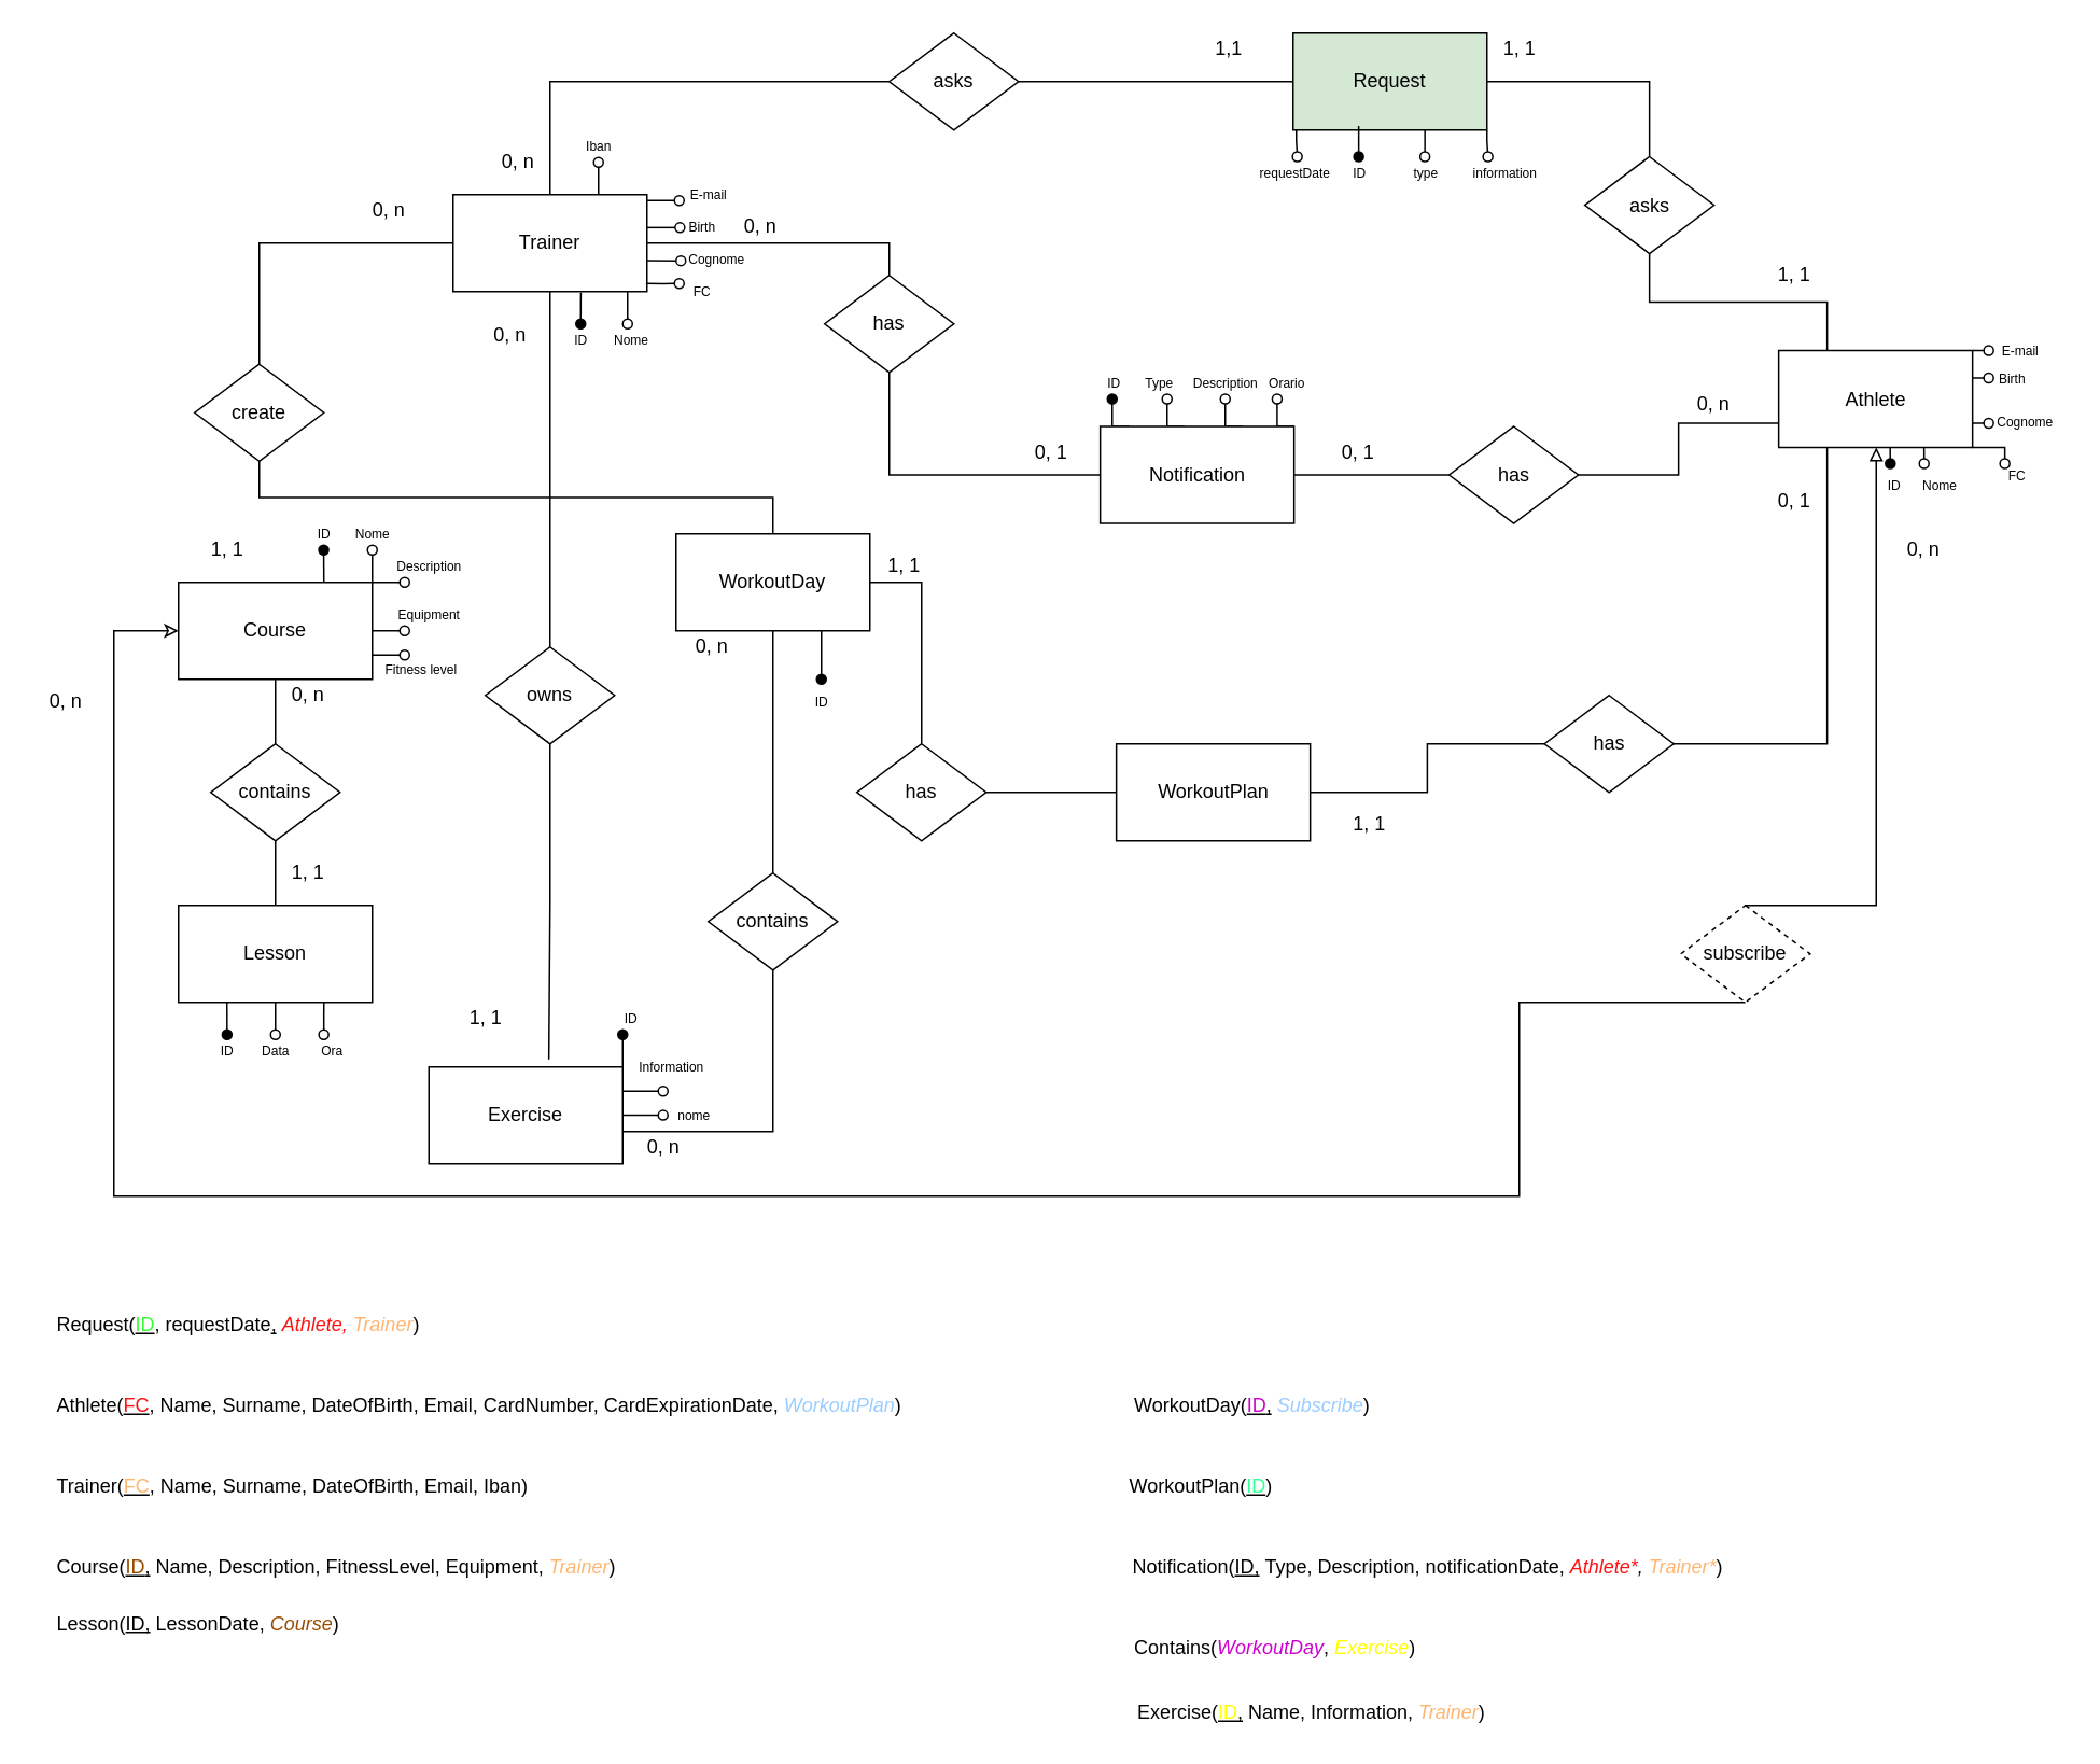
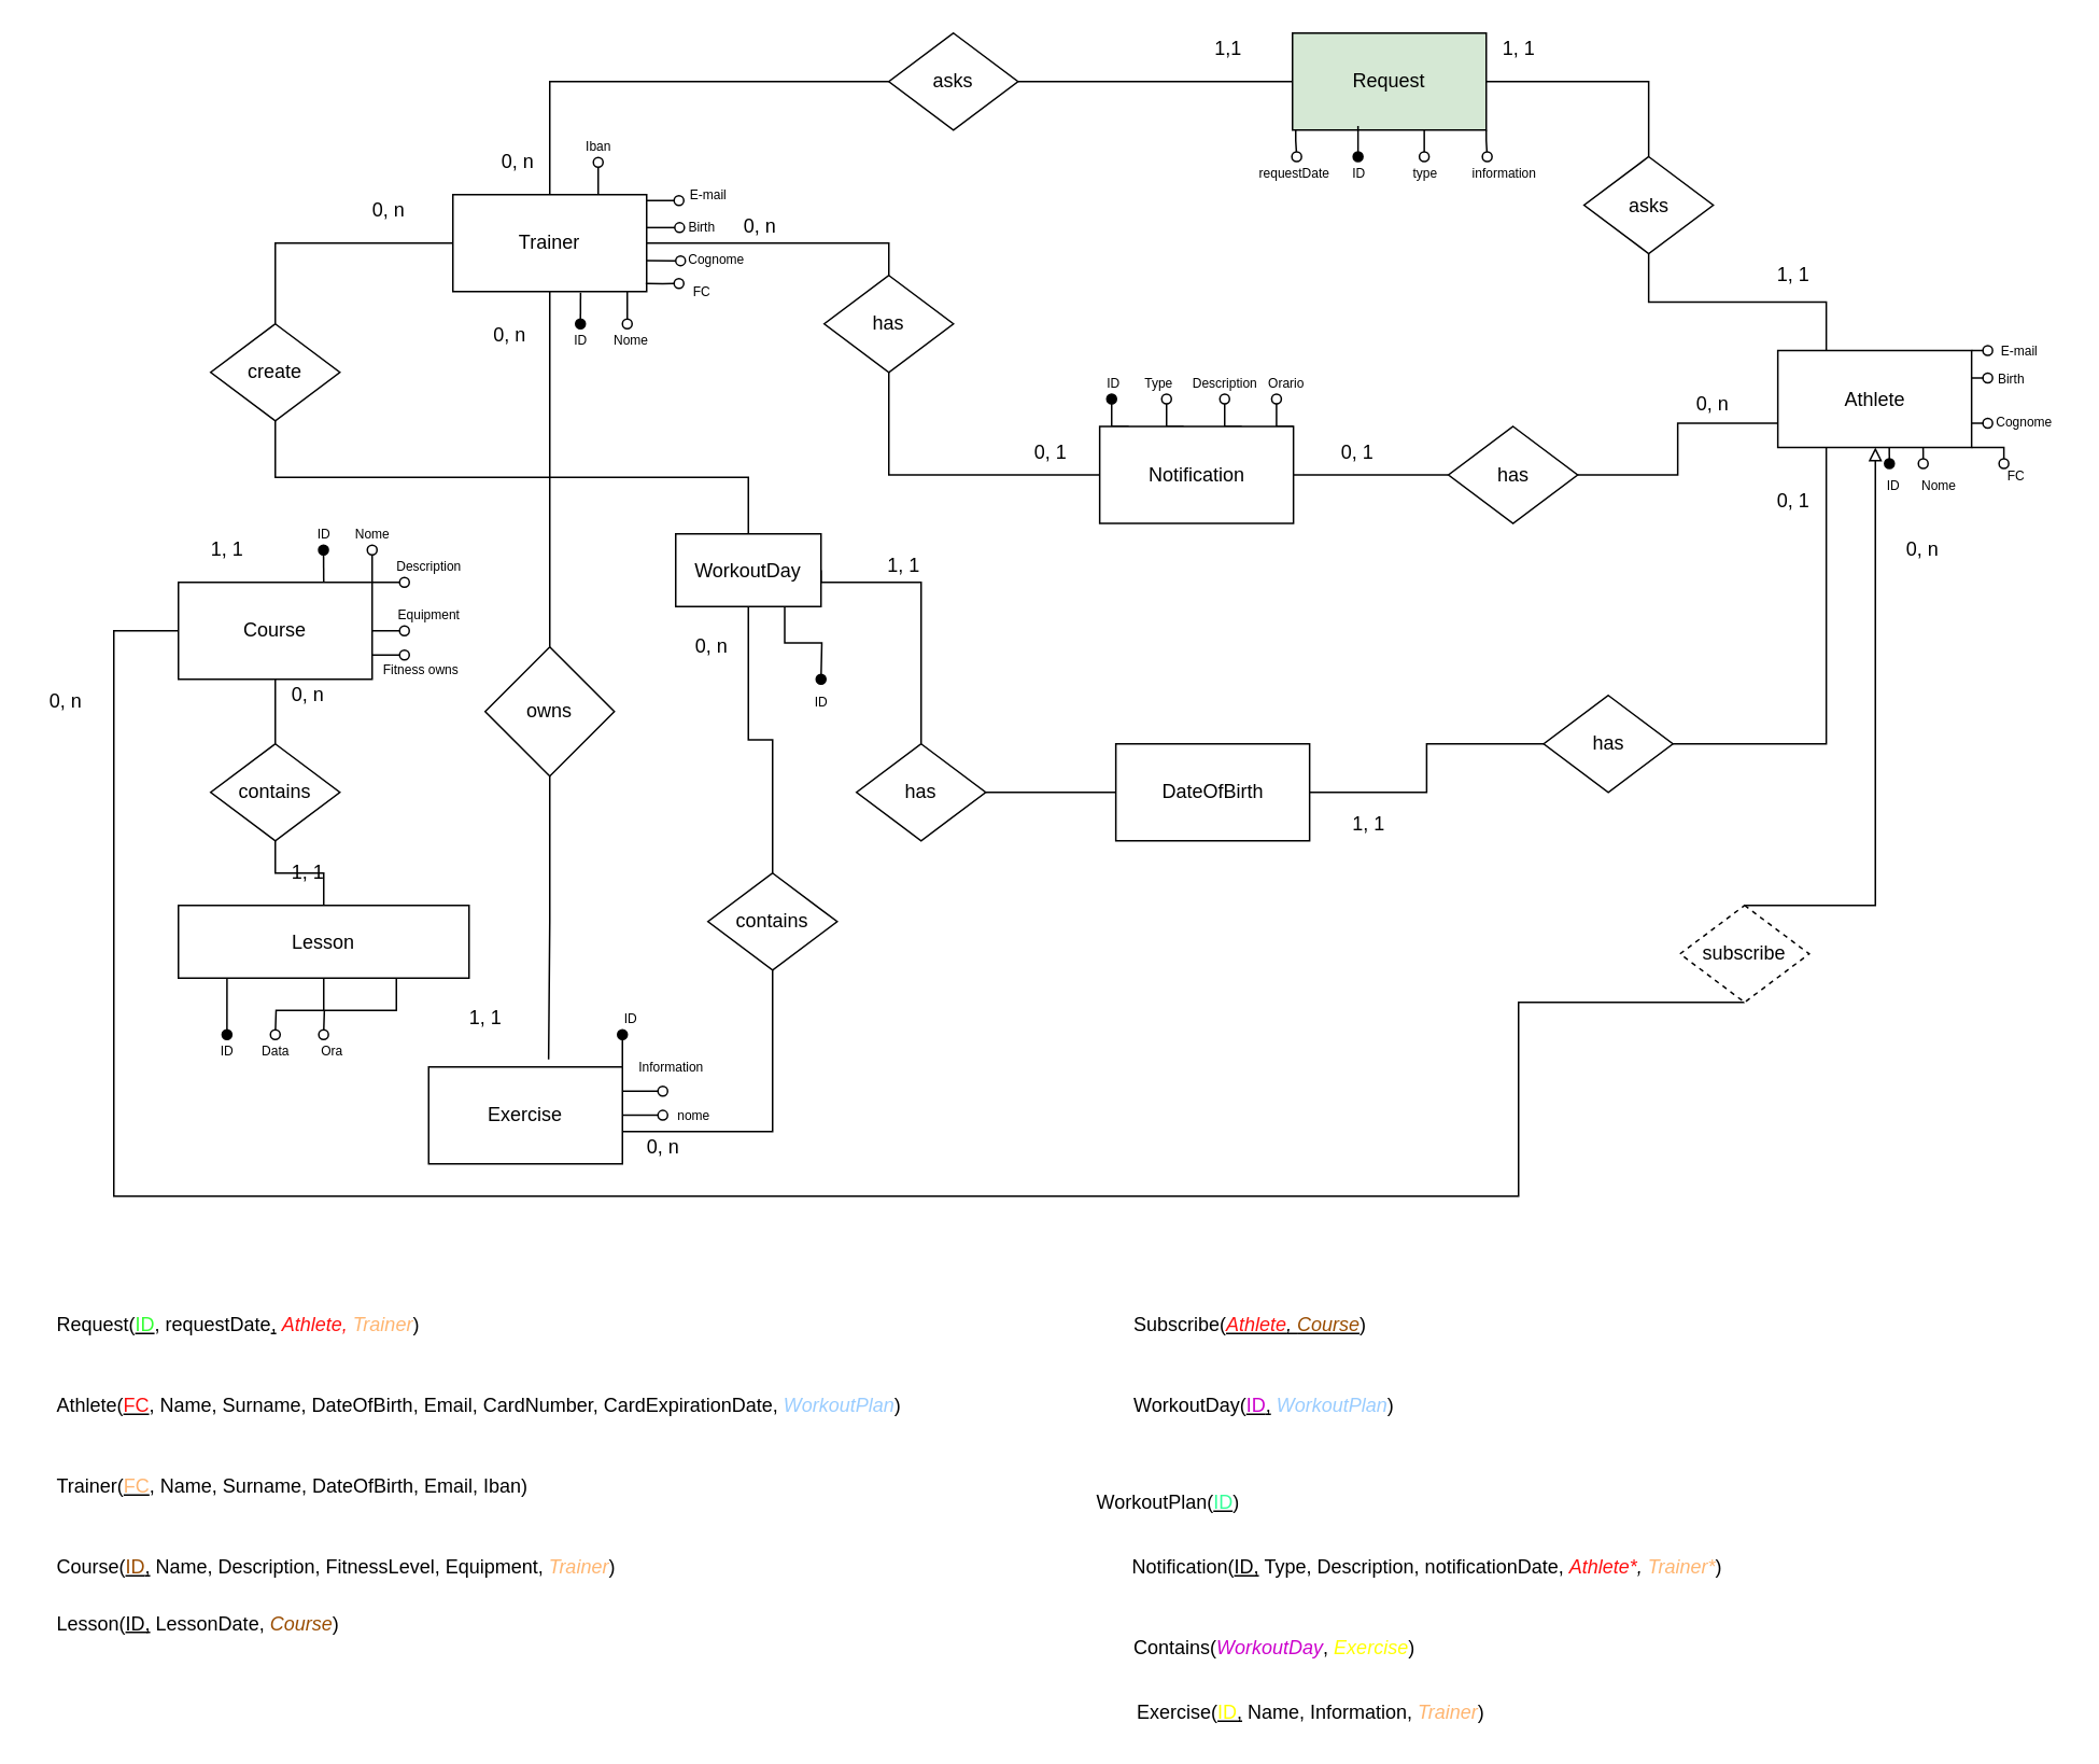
- <mxCell id="26" value="create" style="rhombus;whiteSpace=wrap;html=1;" parent="1" vertex="1"><mxGeometry x="120" y="225" width="80" height="60" as="geometry" /></mxCell>
+ <mxCell id="26" value="create" style="rhombus;whiteSpace=wrap;html=1;" parent="1" vertex="1"><mxGeometry x="130" y="200" width="80" height="60" as="geometry" /></mxCell>
- <mxCell id="17" value="WorkoutDay" style="rounded=0;whiteSpace=wrap;html=1;" parent="1" vertex="1"><mxGeometry x="418" y="330" width="120" height="60" as="geometry" /></mxCell>
+ <mxCell id="17" value="WorkoutDay" style="rounded=0;whiteSpace=wrap;html=1;" parent="1" vertex="1"><mxGeometry x="418" y="330" width="90" height="45" as="geometry" /></mxCell>
- <mxCell id="40" style="edgeStyle=orthogonalEdgeStyle;rounded=0;orthogonalLoop=1;jettySize=auto;html=1;exitX=0.5;exitY=1;exitDx=0;exitDy=0;entryX=0;entryY=0.5;entryDx=0;entryDy=0;endArrow=classic;endFill=0;fillColor=#000000;" parent="1" source="42" target="24" edge="1"><mxGeometry relative="1" as="geometry"><Array as="points"><mxPoint x="940" y="740" /><mxPoint x="70" y="740" /><mxPoint x="70" y="390" /></Array></mxGeometry></mxCell>
+ <mxCell id="40" style="edgeStyle=orthogonalEdgeStyle;rounded=0;orthogonalLoop=1;jettySize=auto;html=1;exitX=0.5;exitY=1;exitDx=0;exitDy=0;entryX=0;entryY=0.5;entryDx=0;entryDy=0;endArrow=none;endFill=0;fillColor=#000000;" parent="1" source="42" target="24" edge="1"><mxGeometry relative="1" as="geometry"><Array as="points"><mxPoint x="940" y="740" /><mxPoint x="70" y="740" /><mxPoint x="70" y="390" /></Array></mxGeometry></mxCell>
- <mxCell id="87" value="Fitness level" style="text;html=1;align=center;verticalAlign=middle;resizable=0;points=[];autosize=1;strokeColor=none;fillColor=none;fontSize=8;" parent="1" vertex="1"><mxGeometry x="230" y="404" width="60" height="20" as="geometry" /></mxCell>
+ <mxCell id="87" value="Fitness owns" style="text;html=1;align=center;verticalAlign=middle;resizable=0;points=[];autosize=1;strokeColor=none;fillColor=none;fontSize=8;" parent="1" vertex="1"><mxGeometry x="230" y="404" width="60" height="20" as="geometry" /></mxCell>
- <mxCell id="113" value="owns" style="rhombus;whiteSpace=wrap;html=1;" parent="1" vertex="1"><mxGeometry x="300" y="400" width="80" height="60" as="geometry" /></mxCell>
+ <mxCell id="113" value="owns" style="rhombus;whiteSpace=wrap;html=1;" parent="1" vertex="1"><mxGeometry x="300" y="400" width="80" height="80" as="geometry" /></mxCell>
- <mxCell id="106" value="WorkoutPlan" style="rounded=0;whiteSpace=wrap;html=1;" parent="1" vertex="1"><mxGeometry x="690.6" y="460" width="120" height="60" as="geometry" /></mxCell>
+ <mxCell id="106" value="DateOfBirth" style="rounded=0;whiteSpace=wrap;html=1;" parent="1" vertex="1"><mxGeometry x="690.6" y="460" width="120" height="60" as="geometry" /></mxCell>
- <mxCell id="37" value="Lesson" style="rounded=0;whiteSpace=wrap;html=1;" parent="1" vertex="1"><mxGeometry x="110" y="560" width="120" height="60" as="geometry" /></mxCell>
+ <mxCell id="37" value="Lesson" style="rounded=0;whiteSpace=wrap;html=1;" parent="1" vertex="1"><mxGeometry x="110" y="560" width="180" height="45" as="geometry" /></mxCell>
+ <mxCell id="138" value="&lt;span style=&quot;font-size: 12px;&quot;&gt;Subscribe(&lt;u style=&quot;font-size: 12px;&quot;&gt;&lt;i style=&quot;font-size: 12px;&quot;&gt;&lt;font color=&quot;#ff0f0f&quot; style=&quot;font-size: 12px;&quot;&gt;Athlete&lt;/font&gt;, &lt;font color=&quot;#994c00&quot; style=&quot;font-size: 12px;&quot;&gt;Course&lt;/font&gt;&lt;/i&gt;&lt;/u&gt;)&lt;/span&gt;" style="text;html=1;align=left;verticalAlign=middle;resizable=0;points=[];autosize=1;strokeColor=none;fillColor=none;fontSize=12;" parent="1" vertex="1"><mxGeometry x="700" y="810" width="160" height="20" as="geometry" /></mxCell>
- <mxCell id="103" value="&lt;font style=&quot;font-size: 12px&quot;&gt;WorkoutDay(&lt;u style=&quot;font-size: 12px&quot;&gt;&lt;font color=&quot;#cc00cc&quot; style=&quot;font-size: 12px&quot;&gt;ID&lt;/font&gt;&lt;/u&gt;&lt;u style=&quot;font-size: 12px&quot;&gt;,&lt;/u&gt;&amp;nbsp;&lt;i style=&quot;font-size: 12px&quot;&gt;&lt;font style=&quot;font-size: 12px&quot; color=&quot;#99ccff&quot;&gt;Subscribe&lt;/font&gt;&lt;/i&gt;)&amp;nbsp;&lt;/font&gt;" style="text;html=1;align=left;verticalAlign=middle;resizable=0;points=[];autosize=1;strokeColor=none;fillColor=none;fontSize=12;" parent="1" vertex="1"><mxGeometry x="700" y="860" width="180" height="20" as="geometry" /></mxCell>
+ <mxCell id="103" value="&lt;font style=&quot;font-size: 12px&quot;&gt;WorkoutDay(&lt;u style=&quot;font-size: 12px&quot;&gt;&lt;font color=&quot;#cc00cc&quot; style=&quot;font-size: 12px&quot;&gt;ID&lt;/font&gt;&lt;/u&gt;&lt;u style=&quot;font-size: 12px&quot;&gt;,&lt;/u&gt;&amp;nbsp;&lt;i style=&quot;font-size: 12px&quot;&gt;&lt;font style=&quot;font-size: 12px&quot; color=&quot;#99ccff&quot;&gt;WorkoutPlan&lt;/font&gt;&lt;/i&gt;)&amp;nbsp;&lt;/font&gt;" style="text;html=1;align=left;verticalAlign=middle;resizable=0;points=[];autosize=1;strokeColor=none;fillColor=none;fontSize=12;" parent="1" vertex="1"><mxGeometry x="700" y="860" width="180" height="20" as="geometry" /></mxCell>
- <mxCell id="96" value="&lt;font style=&quot;font-size: 12px;&quot;&gt;WorkoutPlan(&lt;u style=&quot;font-size: 12px;&quot;&gt;&lt;font color=&quot;#33ff99&quot; style=&quot;font-size: 12px;&quot;&gt;ID&lt;/font&gt;&lt;/u&gt;)&amp;nbsp;&lt;/font&gt;" style="text;html=1;align=left;verticalAlign=middle;resizable=0;points=[];autosize=1;strokeColor=none;fillColor=none;fontSize=12;" parent="1" vertex="1"><mxGeometry x="696.6" y="910" width="110" height="20" as="geometry" /></mxCell>
+ <mxCell id="96" value="&lt;font style=&quot;font-size: 12px;&quot;&gt;WorkoutPlan(&lt;u style=&quot;font-size: 12px;&quot;&gt;&lt;font color=&quot;#33ff99&quot; style=&quot;font-size: 12px;&quot;&gt;ID&lt;/font&gt;&lt;/u&gt;)&amp;nbsp;&lt;/font&gt;" style="text;html=1;align=left;verticalAlign=middle;resizable=0;points=[];autosize=1;strokeColor=none;fillColor=none;fontSize=12;" parent="1" vertex="1"><mxGeometry x="676.6" y="920" width="110" height="20" as="geometry" /></mxCell>
